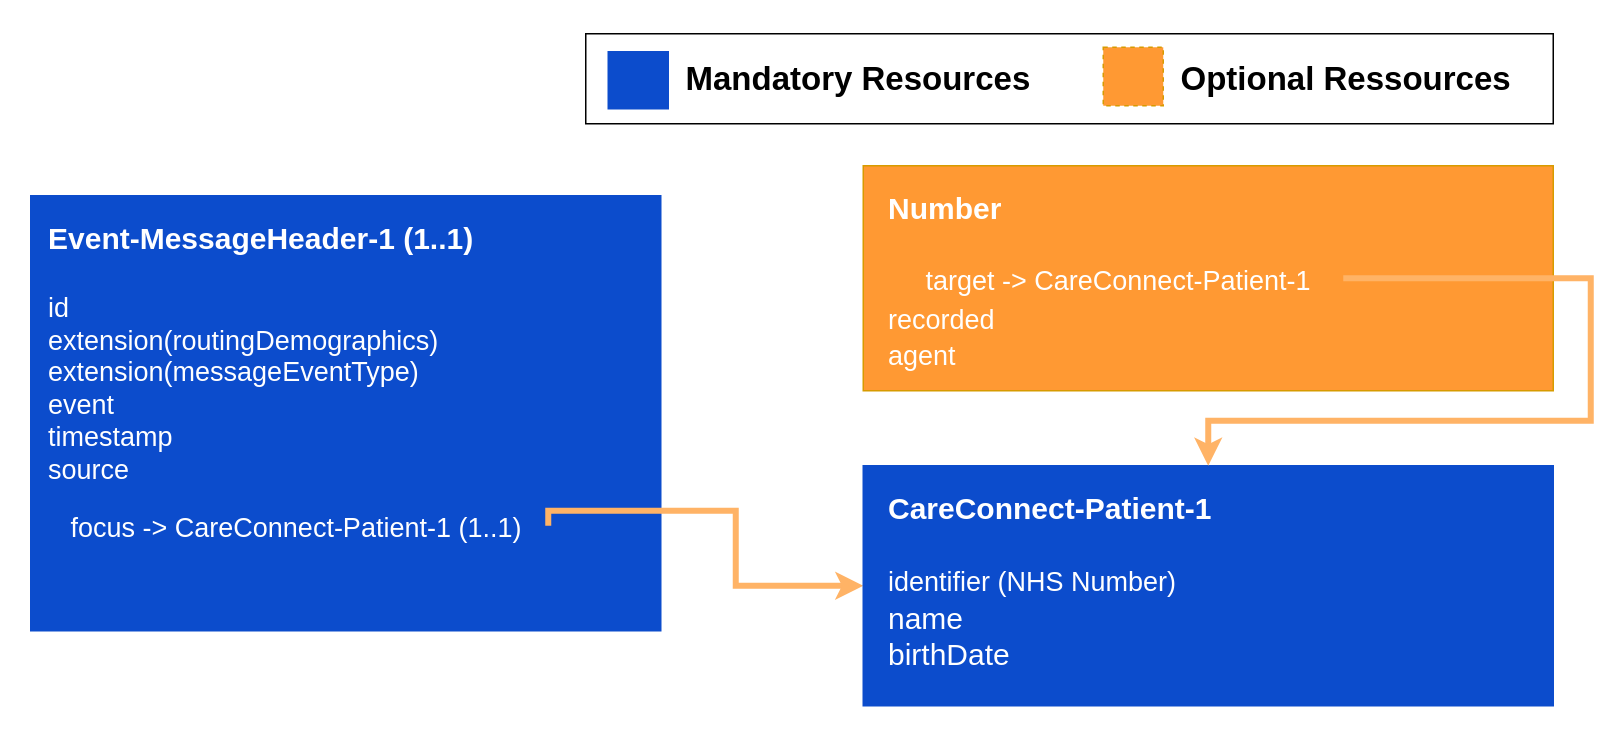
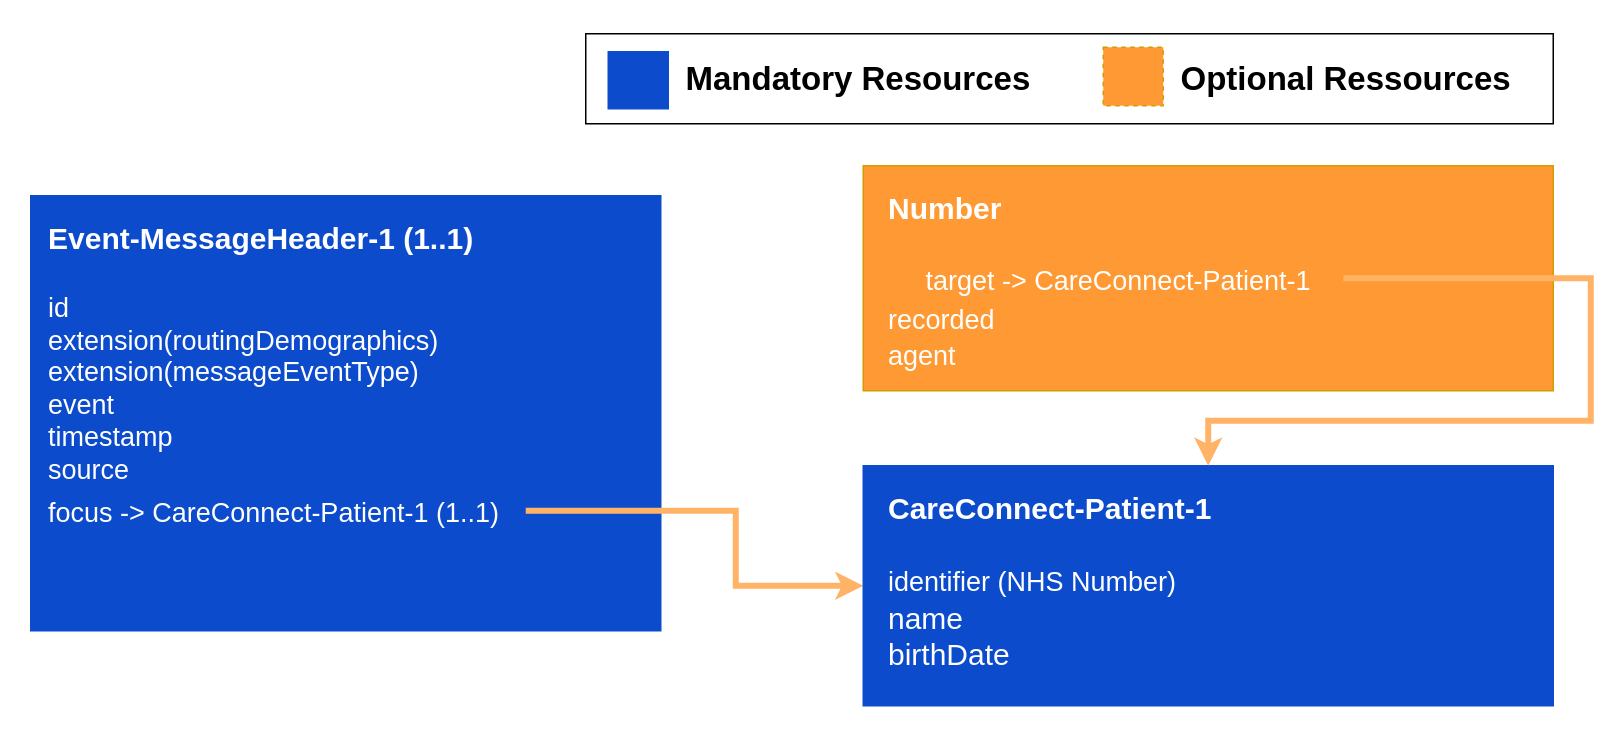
- <mxCell id="9" value="focus -&amp;gt; CareConnect-Patient-1 (1..1)" style="text;html=1;fontSize=18;fontColor=#FFFFFF;" parent="1" vertex="1"><mxGeometry x="45" y="335" width="320" height="30" as="geometry" /></mxCell>
+ <mxCell id="9" value="focus -&amp;gt; CareConnect-Patient-1 (1..1)" style="text;html=1;fontSize=18;fontColor=#FFFFFF;" parent="1" vertex="1"><mxGeometry x="30" y="325" width="320" height="30" as="geometry" /></mxCell>
